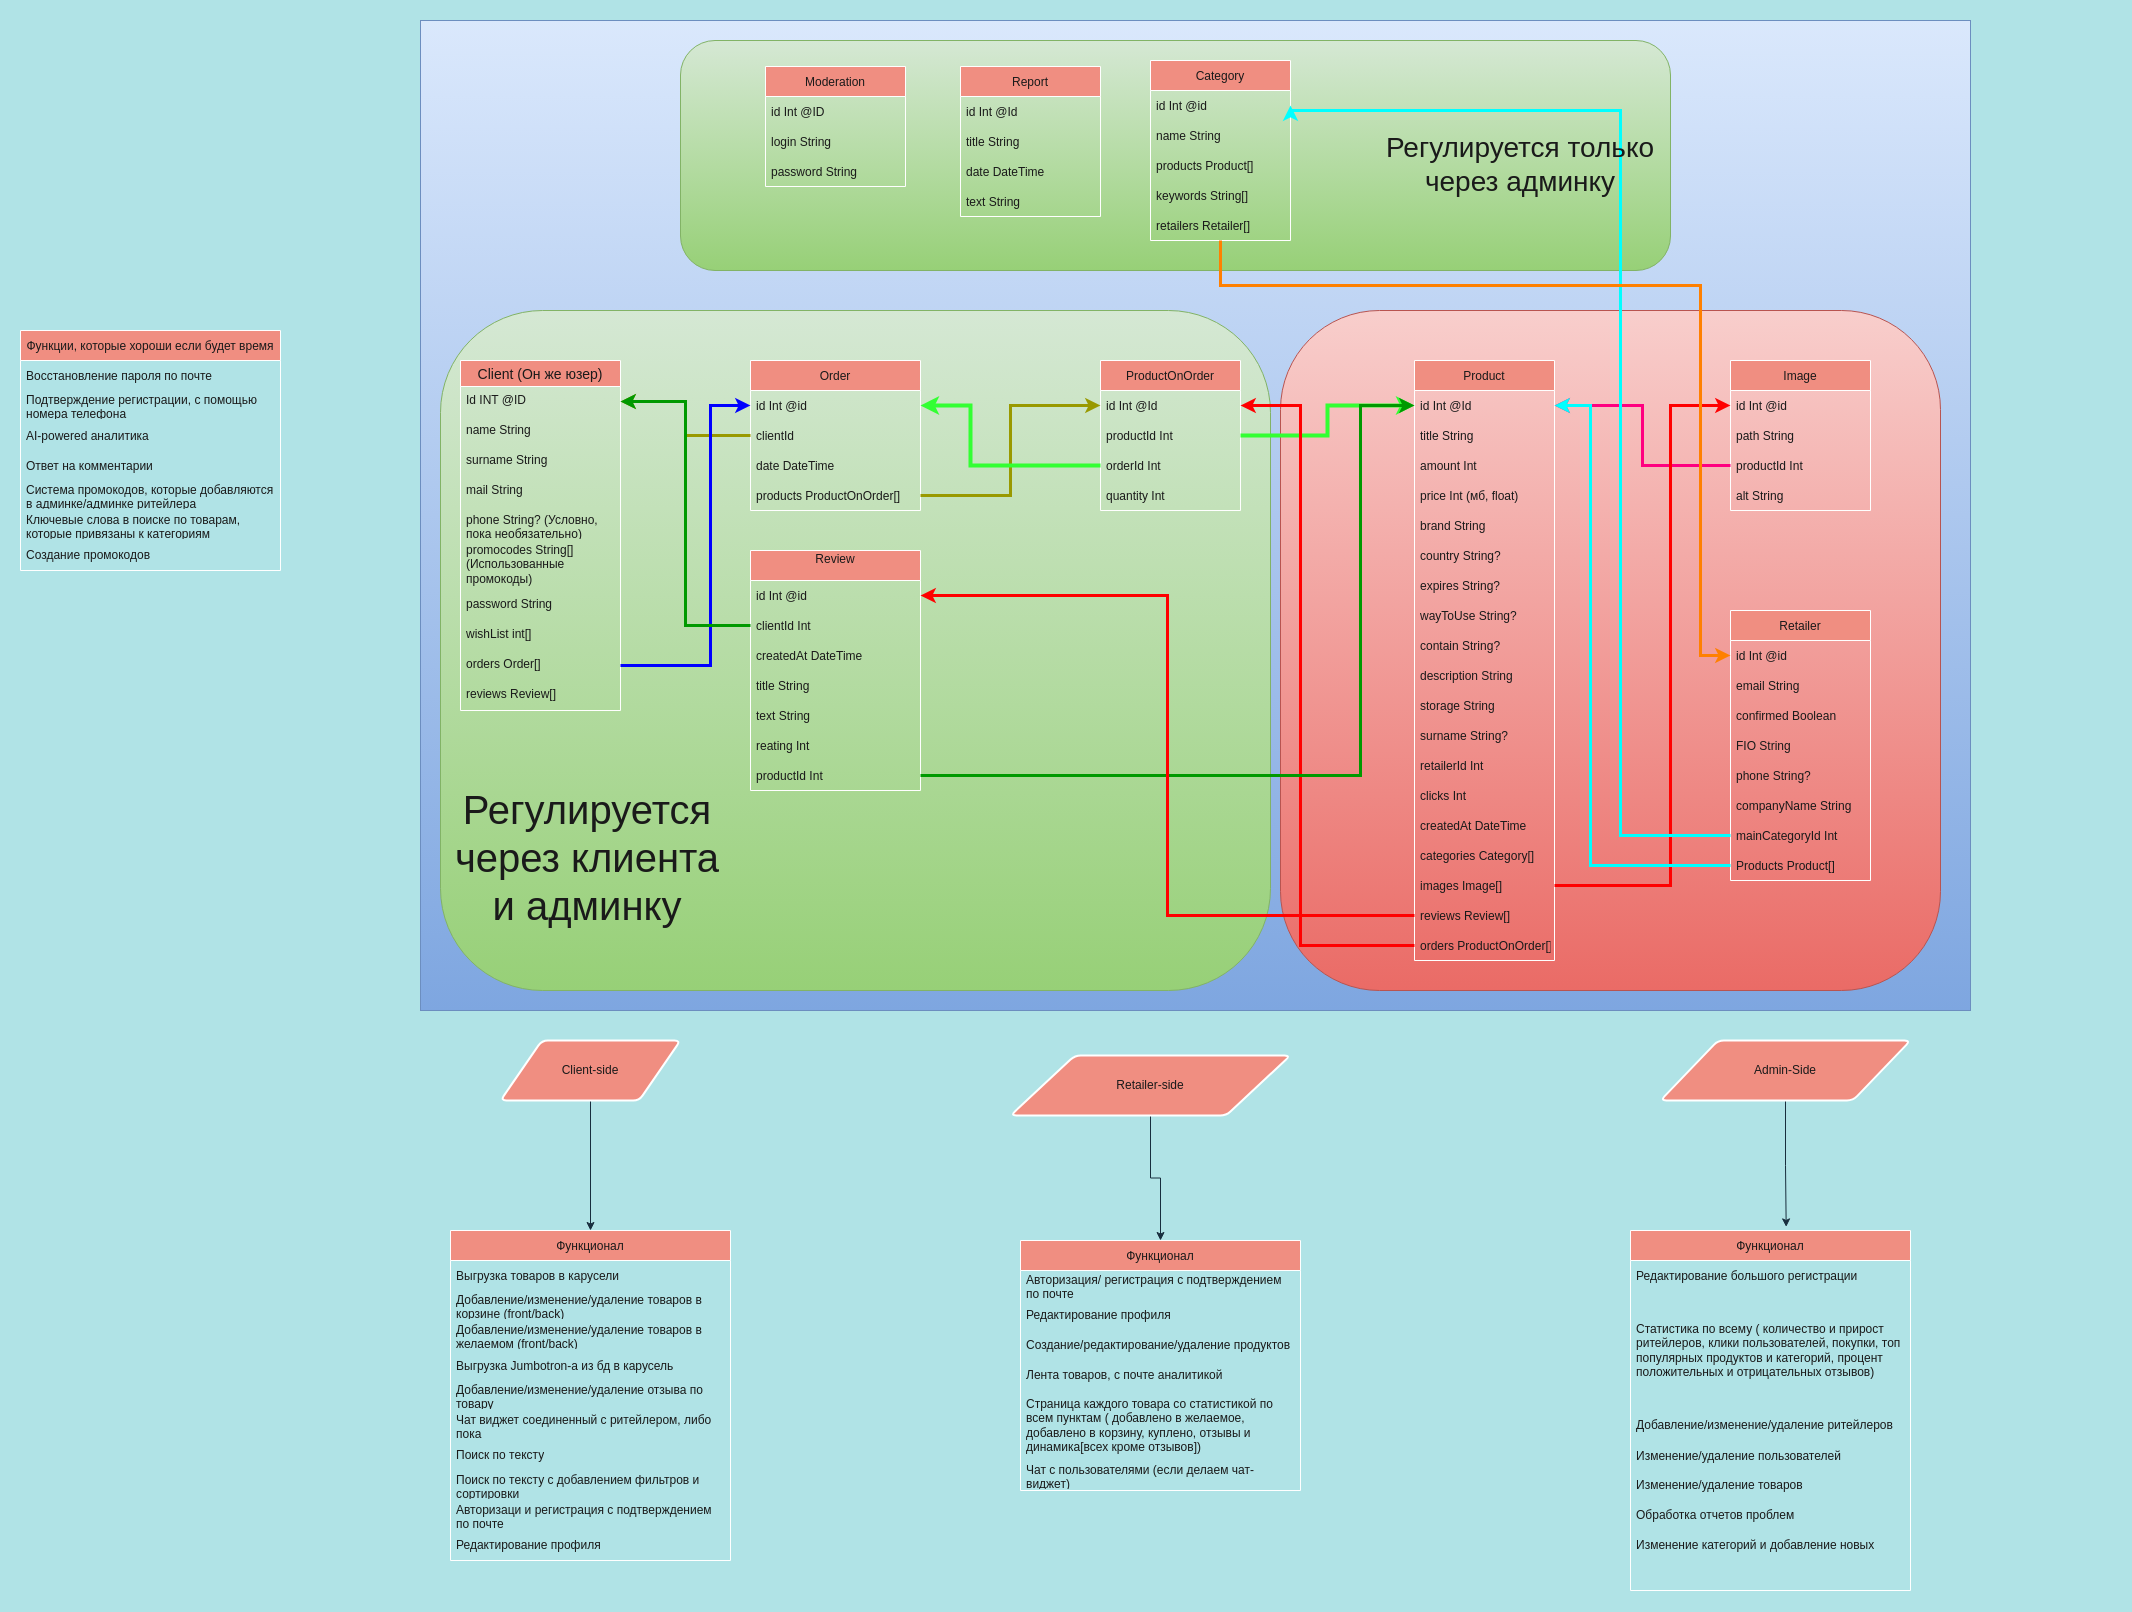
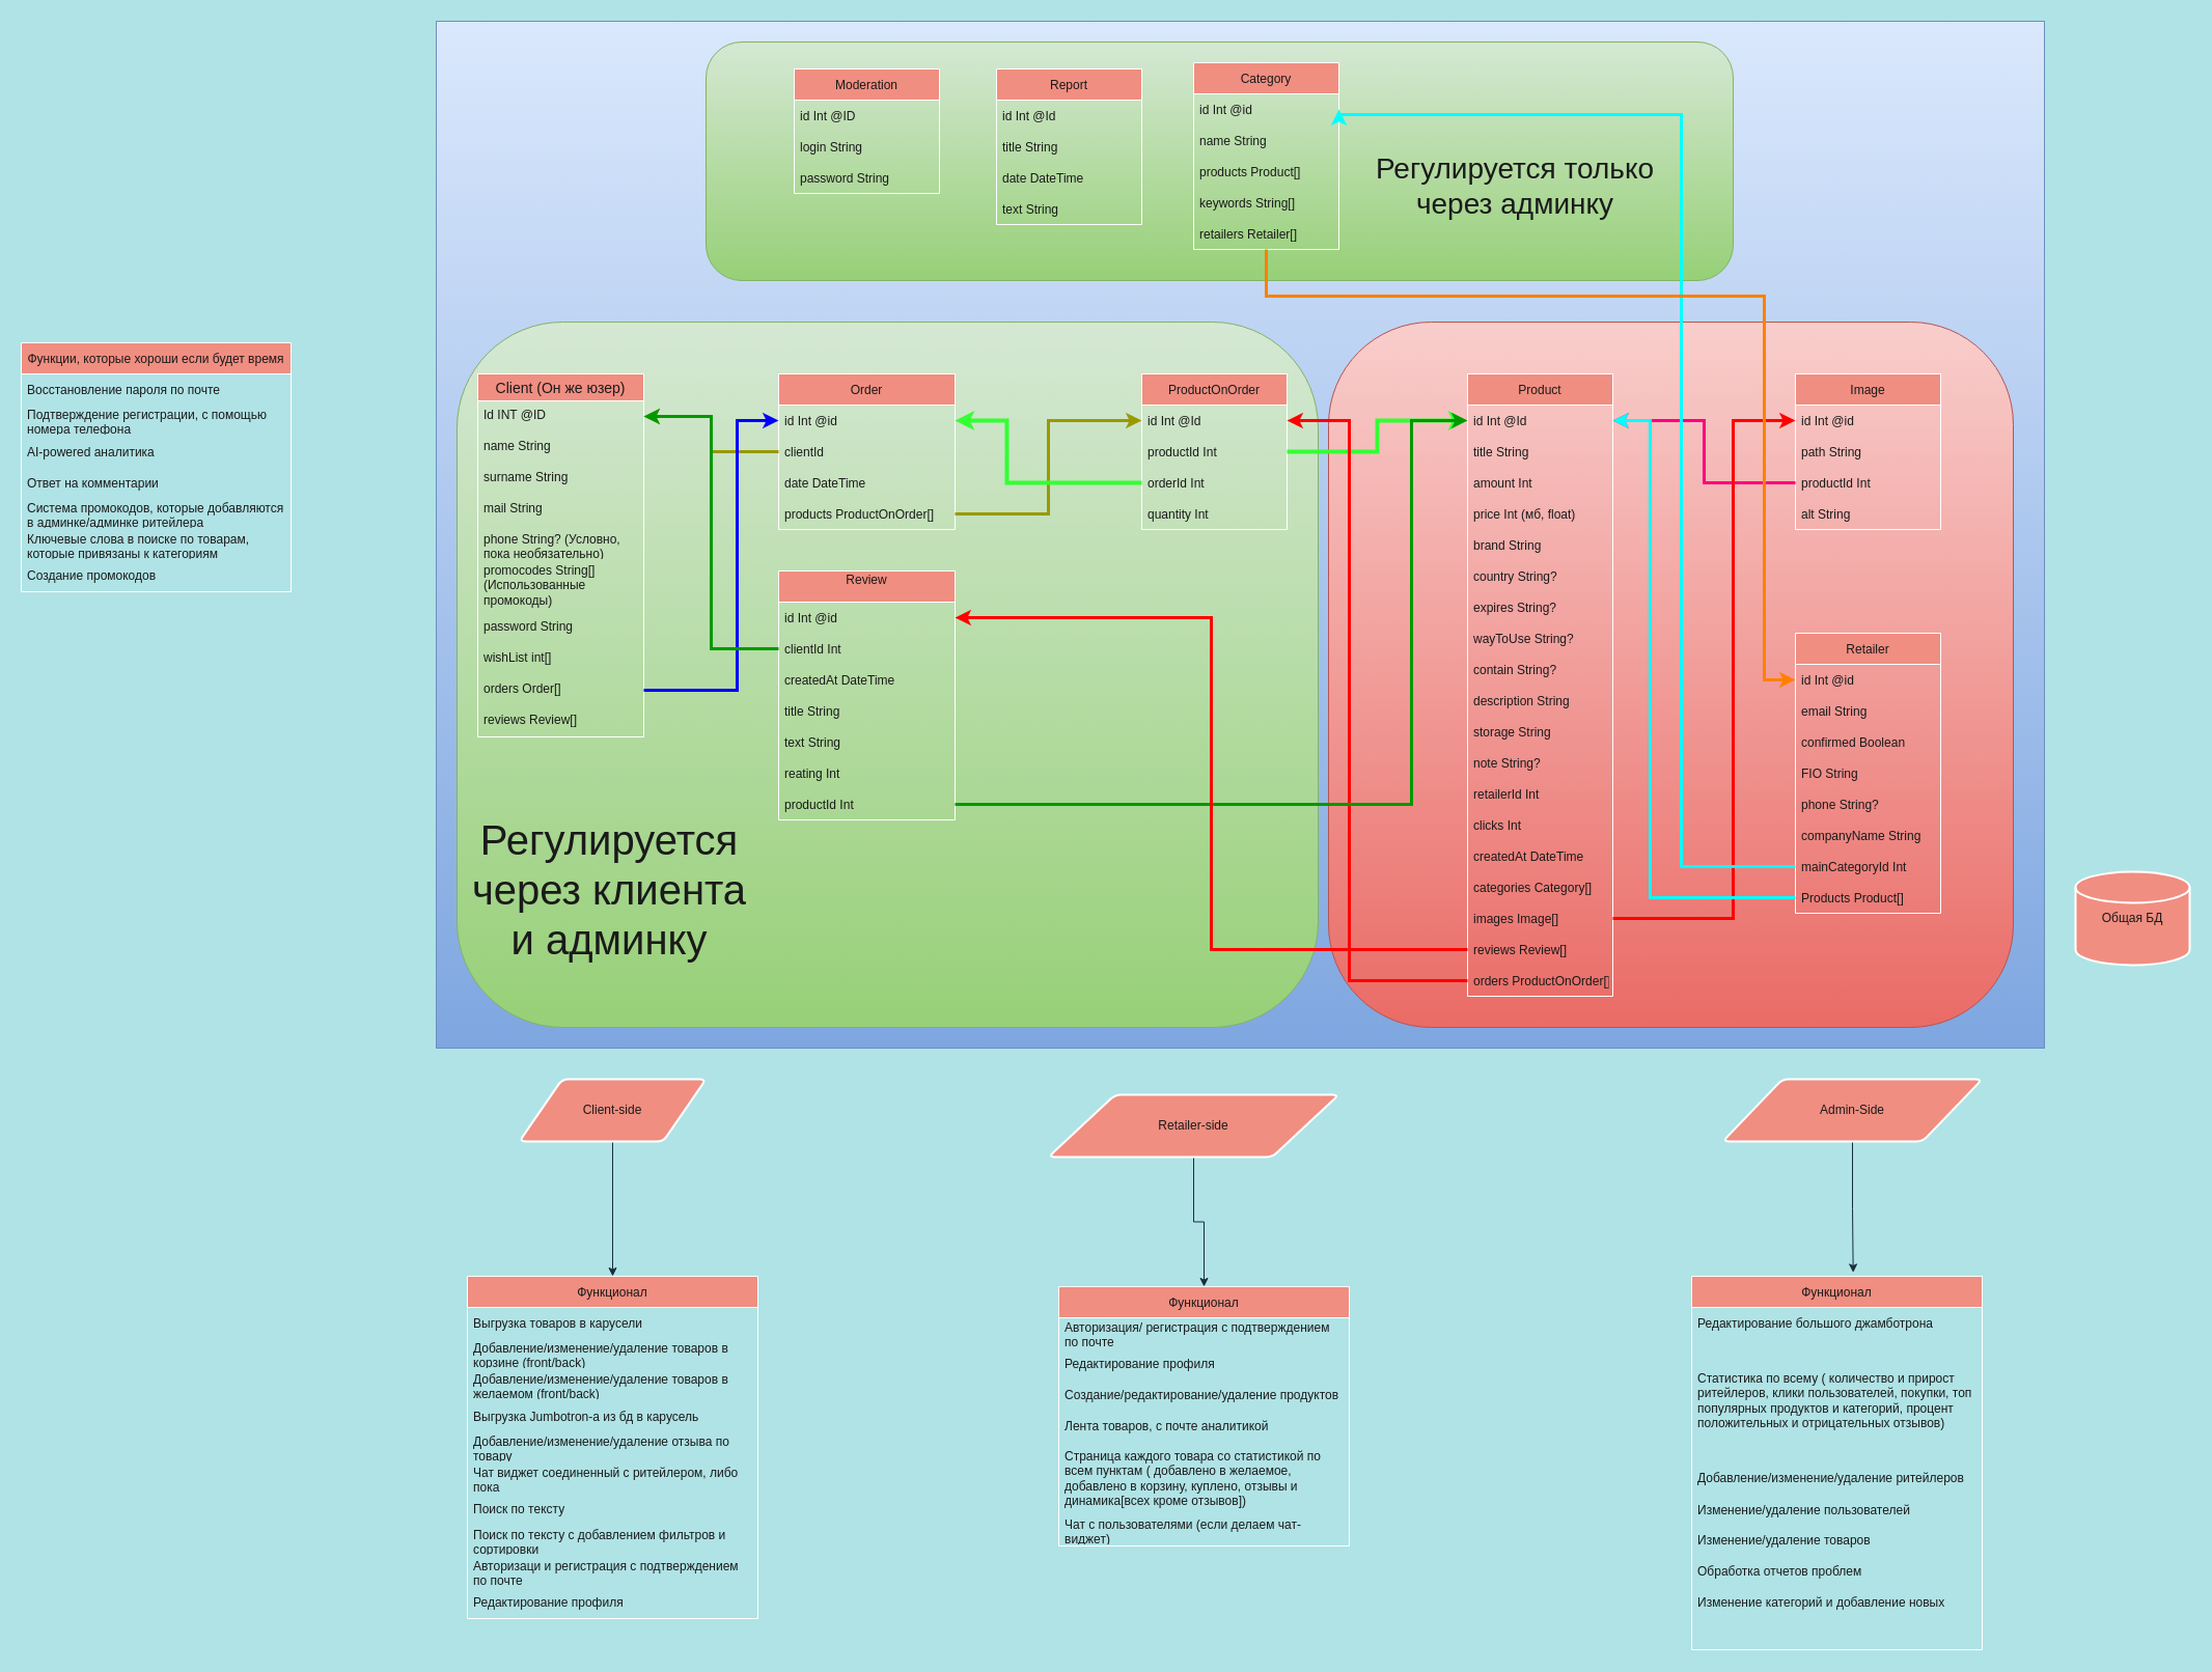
- <mxCell id="130" value="&lt;font style=&quot;font-size: 28px;&quot;&gt;Регулируется только через админку&lt;/font&gt;" style="text;html=1;strokeColor=none;fillColor=none;align=center;verticalAlign=middle;whiteSpace=wrap;rounded=0;fontColor=#1A1A1A;fontSize=28;" vertex="1" parent="1"><mxGeometry x="1380" y="127" width="280" height="74" as="geometry" /></mxCell>
+ <mxCell id="130" value="&lt;font style=&quot;font-size: 28px;&quot;&gt;Регулируется только через админку&lt;/font&gt;" style="text;html=1;strokeColor=none;fillColor=none;align=center;verticalAlign=middle;whiteSpace=wrap;rounded=0;fontColor=#1A1A1A;fontSize=28;" vertex="1" parent="1"><mxGeometry x="1320" y="142" width="280" height="74" as="geometry" /></mxCell>
- <mxCell id="95" value="surname String?" style="text;strokeColor=none;fillColor=none;align=left;verticalAlign=middle;spacingLeft=4;spacingRight=4;overflow=hidden;points=[[0,0.5],[1,0.5]];portConstraint=eastwest;rotatable=0;fontColor=#1A1A1A;" vertex="1" parent="83"><mxGeometry y="360" width="140" height="30" as="geometry" /></mxCell>
+ <mxCell id="95" value="note String?" style="text;strokeColor=none;fillColor=none;align=left;verticalAlign=middle;spacingLeft=4;spacingRight=4;overflow=hidden;points=[[0,0.5],[1,0.5]];portConstraint=eastwest;rotatable=0;fontColor=#1A1A1A;" vertex="1" parent="83"><mxGeometry y="360" width="140" height="30" as="geometry" /></mxCell>
+ <mxCell id="24" value="Общая БД" style="strokeWidth=2;html=1;shape=mxgraph.flowchart.database;whiteSpace=wrap;fontColor=#1A1A1A;fillColor=#F08E81;strokeColor=#FFFFFF;" vertex="1" parent="1"><mxGeometry x="2000" y="840" width="110" height="90" as="geometry" /></mxCell>
- <mxCell id="33" value="Редактирование большого регистрации" style="text;strokeColor=none;fillColor=none;align=left;verticalAlign=middle;spacingLeft=4;spacingRight=4;overflow=hidden;points=[[0,0.5],[1,0.5]];portConstraint=eastwest;rotatable=0;fontColor=#1A1A1A;" vertex="1" parent="32"><mxGeometry y="30" width="280" height="30" as="geometry" /></mxCell>
+ <mxCell id="33" value="Редактирование большого джамботрона" style="text;strokeColor=none;fillColor=none;align=left;verticalAlign=middle;spacingLeft=4;spacingRight=4;overflow=hidden;points=[[0,0.5],[1,0.5]];portConstraint=eastwest;rotatable=0;fontColor=#1A1A1A;" vertex="1" parent="32"><mxGeometry y="30" width="280" height="30" as="geometry" /></mxCell>
